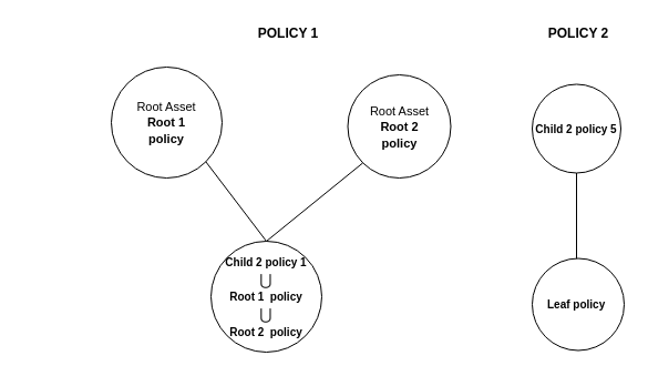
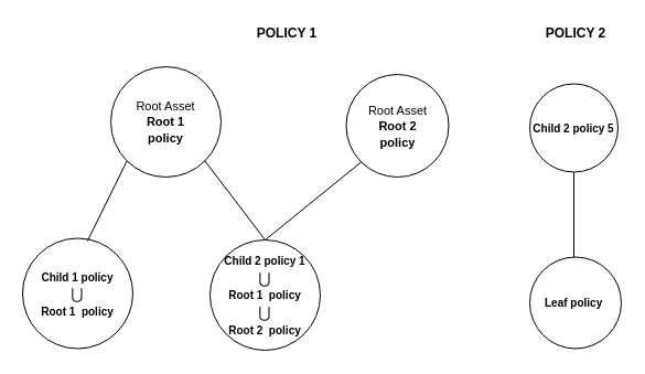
+ <mxCell id="4" value="" style="endArrow=none;html=1;entryX=0;entryY=1;entryDx=0;entryDy=0;exitX=0.588;exitY=0.025;exitDx=0;exitDy=0;exitPerimeter=0;" edge="1" parent="1" source="3" target="2"><mxGeometry width="50" height="50" relative="1" as="geometry"><mxPoint x="210" y="340" as="sourcePoint" /><mxPoint x="260" y="290" as="targetPoint" /></mxGeometry></mxCell>
+ <mxCell id="3" value="&lt;b style=&quot;font-size: 10px&quot;&gt;Child 1 policy&lt;br&gt;&lt;/b&gt;&lt;span style=&quot;color: rgb(34 , 34 , 34) ; font-family: &amp;#34;arial&amp;#34; , sans-serif ; font-size: 14px ; text-align: left ; background-color: rgb(255 , 255 , 255)&quot;&gt;⋃&lt;/span&gt;&lt;b style=&quot;font-size: 10px&quot;&gt;&lt;span style=&quot;color: rgb(32 , 33 , 34) ; font-family: sans-serif ; background-color: rgb(255 , 255 , 255)&quot;&gt;&lt;br&gt;&lt;/span&gt;Root 1&amp;nbsp; policy&lt;/b&gt;" style="ellipse;whiteSpace=wrap;html=1;aspect=fixed;" vertex="1" parent="1"><mxGeometry x="20" y="215.5" width="100" height="100" as="geometry" /></mxCell>
